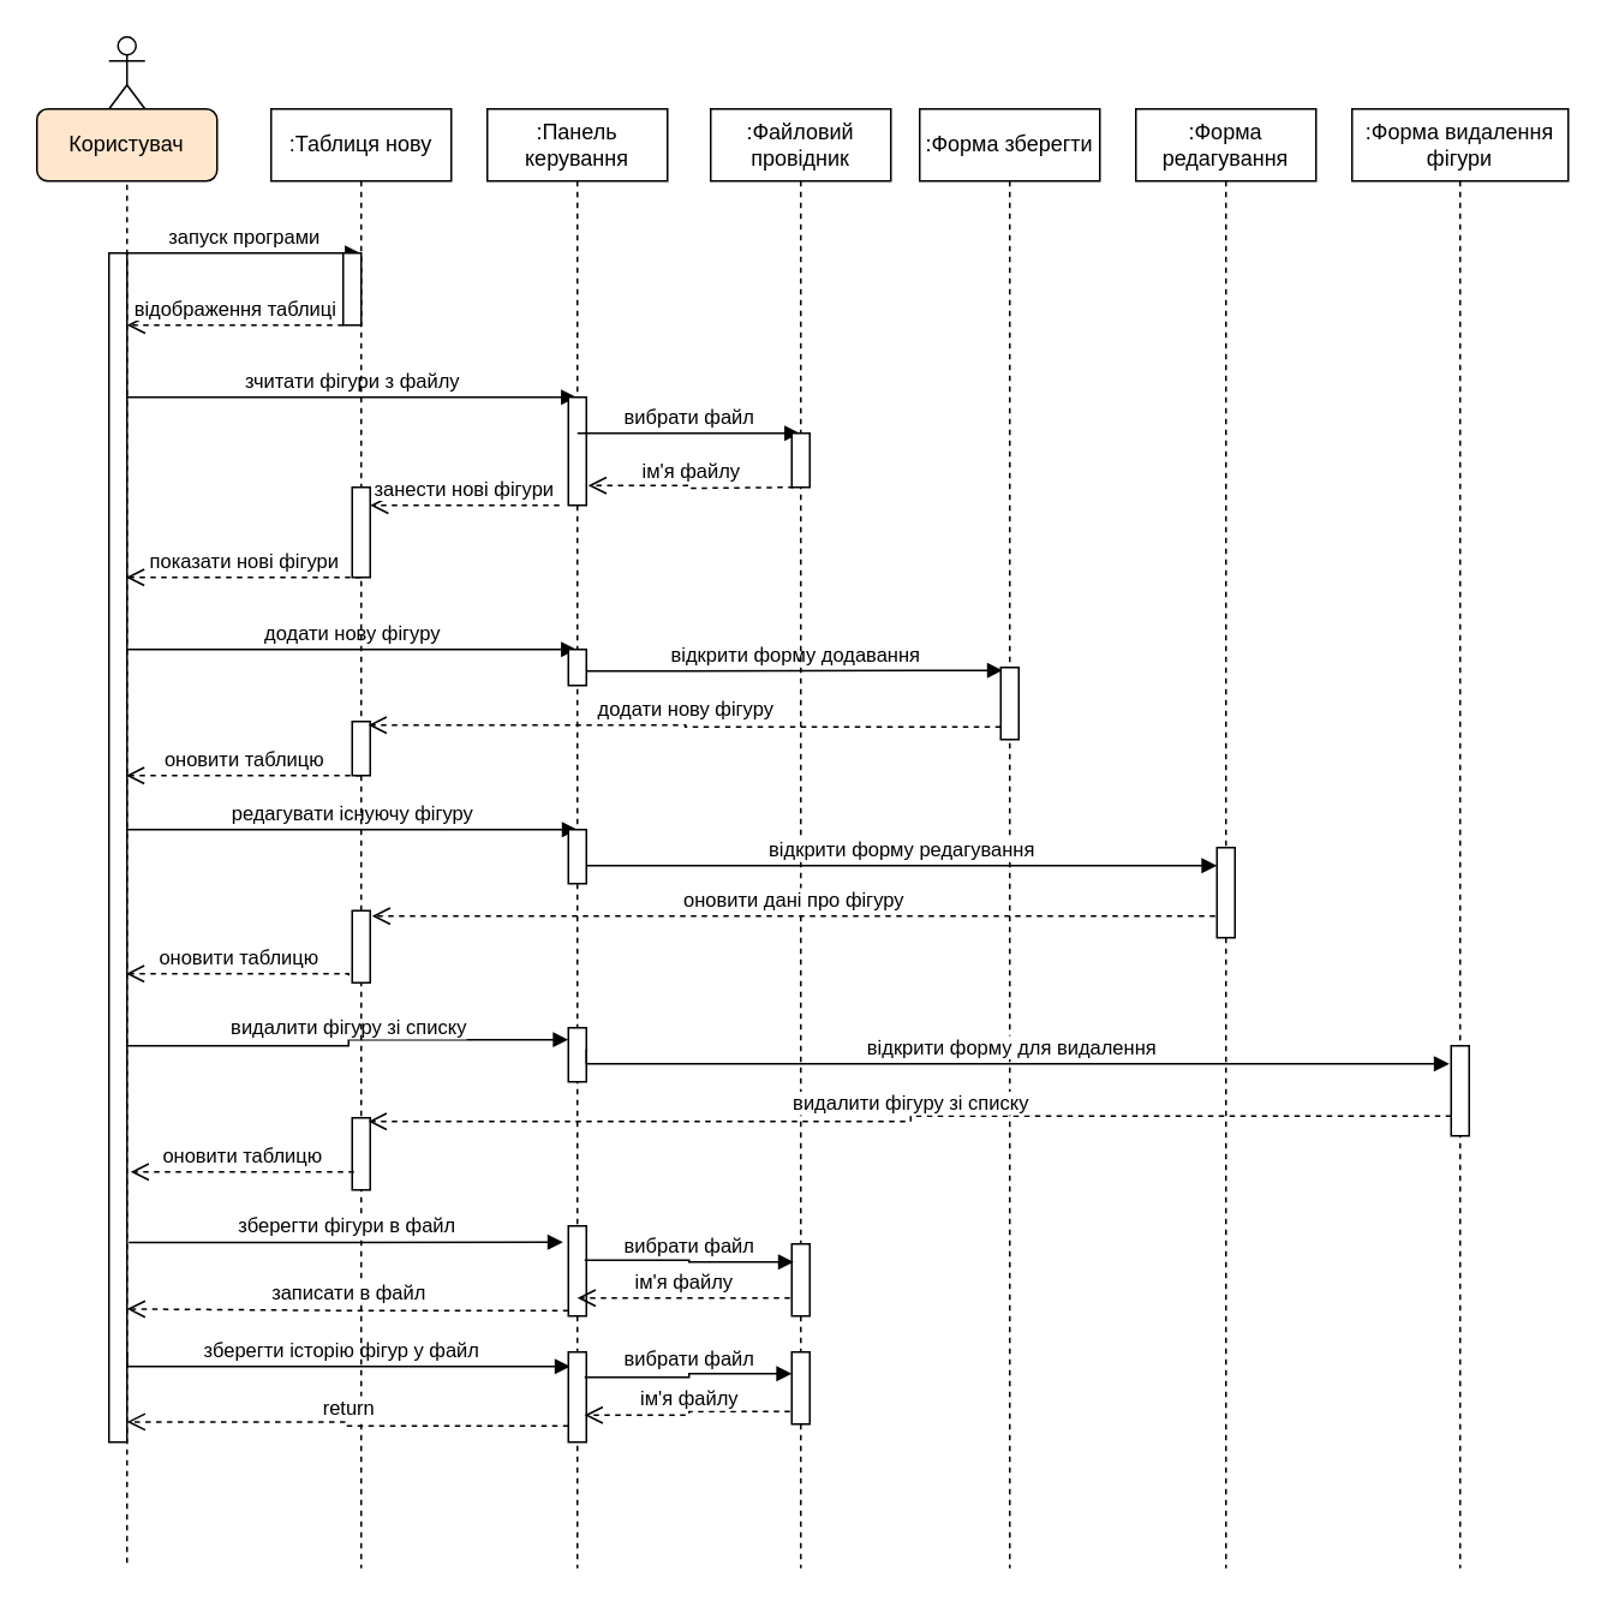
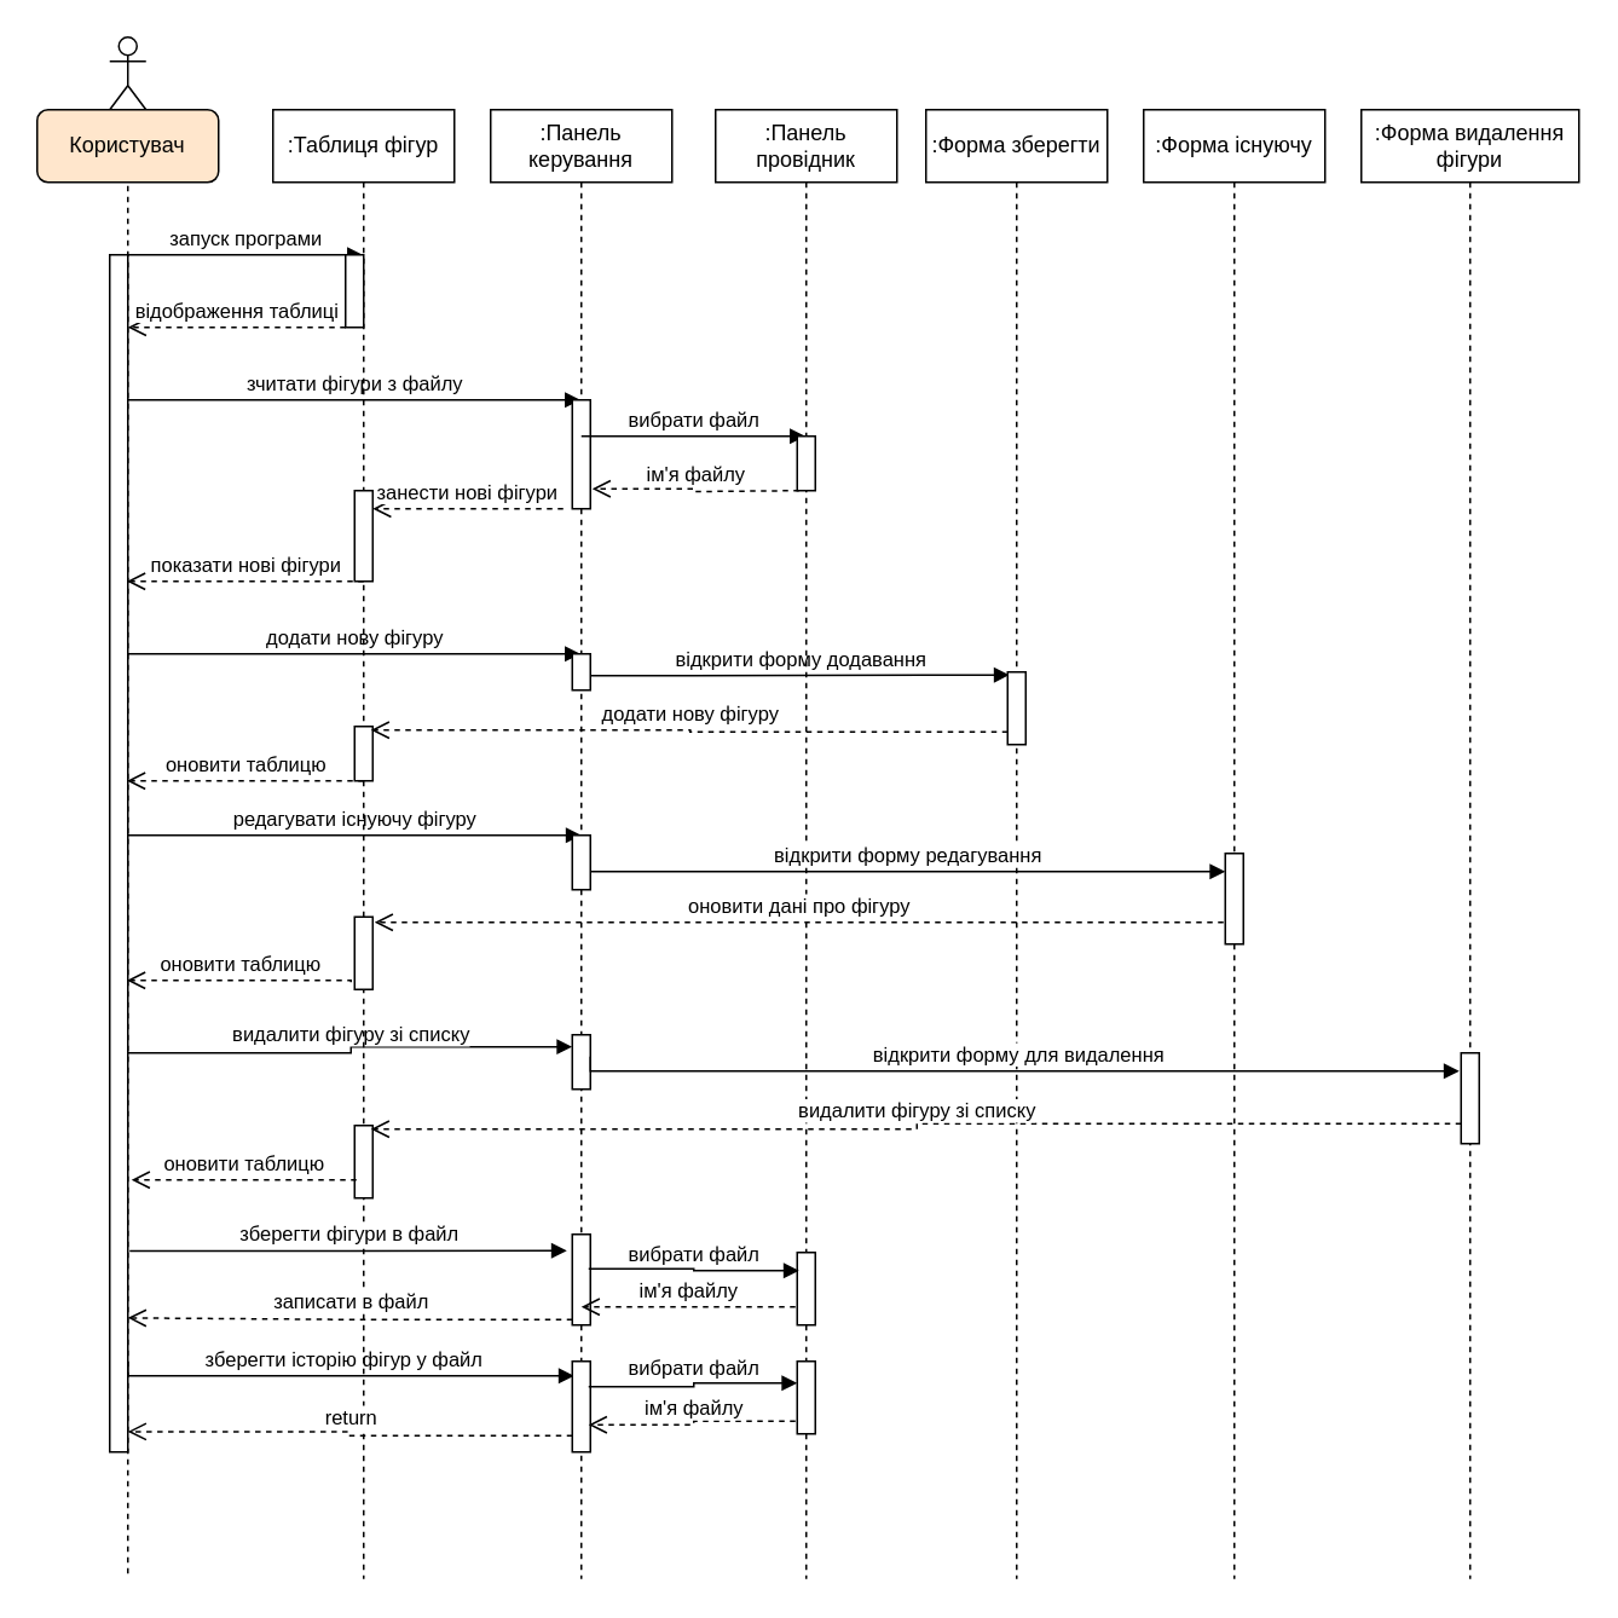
- <mxCell id="21" value=":Таблиця нову" style="shape=umlLifeline;perimeter=lifelinePerimeter;whiteSpace=wrap;html=1;container=1;collapsible=0;recursiveResize=0;outlineConnect=0;" vertex="1" parent="1"><mxGeometry x="150" y="60" width="100" height="810" as="geometry" /></mxCell>
+ <mxCell id="21" value=":Таблиця фігур" style="shape=umlLifeline;perimeter=lifelinePerimeter;whiteSpace=wrap;html=1;container=1;collapsible=0;recursiveResize=0;outlineConnect=0;" vertex="1" parent="1"><mxGeometry x="150" y="60" width="100" height="810" as="geometry" /></mxCell>
- <mxCell id="28" value=":Файловий провідник" style="shape=umlLifeline;perimeter=lifelinePerimeter;whiteSpace=wrap;html=1;container=1;collapsible=0;recursiveResize=0;outlineConnect=0;" vertex="1" parent="1"><mxGeometry x="394" y="60" width="100" height="810" as="geometry" /></mxCell>
+ <mxCell id="28" value=":Панель провідник" style="shape=umlLifeline;perimeter=lifelinePerimeter;whiteSpace=wrap;html=1;container=1;collapsible=0;recursiveResize=0;outlineConnect=0;" vertex="1" parent="1"><mxGeometry x="394" y="60" width="100" height="810" as="geometry" /></mxCell>
- <mxCell id="34" value=":Форма редагування" style="shape=umlLifeline;perimeter=lifelinePerimeter;whiteSpace=wrap;html=1;container=1;collapsible=0;recursiveResize=0;outlineConnect=0;" vertex="1" parent="1"><mxGeometry x="630" y="60" width="100" height="810" as="geometry" /></mxCell>
+ <mxCell id="34" value=":Форма існуючу" style="shape=umlLifeline;perimeter=lifelinePerimeter;whiteSpace=wrap;html=1;container=1;collapsible=0;recursiveResize=0;outlineConnect=0;" vertex="1" parent="1"><mxGeometry x="630" y="60" width="100" height="810" as="geometry" /></mxCell>
